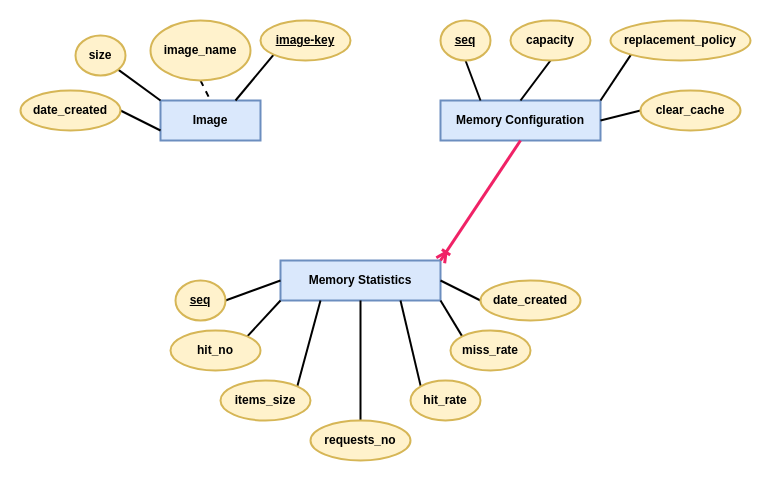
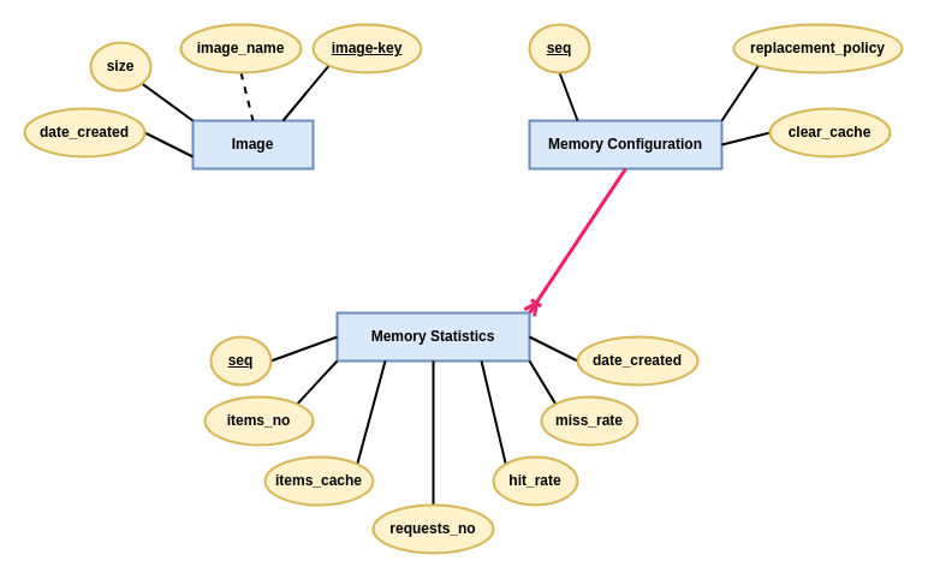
- <mxCell id="12" value="&lt;b&gt;capacity&lt;/b&gt;" style="ellipse;whiteSpace=wrap;html=1;align=center;strokeWidth=2;fillColor=#fff2cc;strokeColor=#d6b656;" parent="1" vertex="1"><mxGeometry x="510" y="20" width="80" height="40" as="geometry" /></mxCell>
- <mxCell id="8" value="&lt;b&gt;image_name&lt;/b&gt;" style="ellipse;whiteSpace=wrap;html=1;align=center;strokeWidth=2;fillColor=#fff2cc;strokeColor=#d6b656;" parent="1" vertex="1"><mxGeometry x="150" y="20" width="100" height="60" as="geometry" /></mxCell>
+ <mxCell id="8" value="&lt;b&gt;image_name&lt;/b&gt;" style="ellipse;whiteSpace=wrap;html=1;align=center;strokeWidth=2;fillColor=#fff2cc;strokeColor=#d6b656;" parent="1" vertex="1"><mxGeometry x="150" y="20" width="100" height="40" as="geometry" /></mxCell>
- <mxCell id="11" style="edgeStyle=none;rounded=0;orthogonalLoop=1;jettySize=auto;html=1;exitX=0.5;exitY=1;exitDx=0;exitDy=0;entryX=0.5;entryY=0;entryDx=0;entryDy=0;endArrow=none;endFill=0;strokeWidth=2;" parent="1" source="12" target="3" edge="1"><mxGeometry relative="1" as="geometry" /></mxCell>
- <mxCell id="20" value="&lt;b&gt;hit_no&lt;/b&gt;" style="ellipse;whiteSpace=wrap;html=1;align=center;strokeWidth=2;fillColor=#fff2cc;strokeColor=#d6b656;" parent="1" vertex="1"><mxGeometry x="170" y="330" width="90" height="40" as="geometry" /></mxCell>
+ <mxCell id="20" value="&lt;b&gt;items_no&lt;/b&gt;" style="ellipse;whiteSpace=wrap;html=1;align=center;strokeWidth=2;fillColor=#fff2cc;strokeColor=#d6b656;" parent="1" vertex="1"><mxGeometry x="170" y="330" width="90" height="40" as="geometry" /></mxCell>
- <mxCell id="22" value="&lt;b&gt;items_size&lt;/b&gt;" style="ellipse;whiteSpace=wrap;html=1;align=center;strokeWidth=2;fillColor=#fff2cc;strokeColor=#d6b656;" parent="1" vertex="1"><mxGeometry x="220" y="380" width="90" height="40" as="geometry" /></mxCell>
+ <mxCell id="22" value="&lt;b&gt;items_cache&lt;/b&gt;" style="ellipse;whiteSpace=wrap;html=1;align=center;strokeWidth=2;fillColor=#fff2cc;strokeColor=#d6b656;" parent="1" vertex="1"><mxGeometry x="220" y="380" width="90" height="40" as="geometry" /></mxCell>
